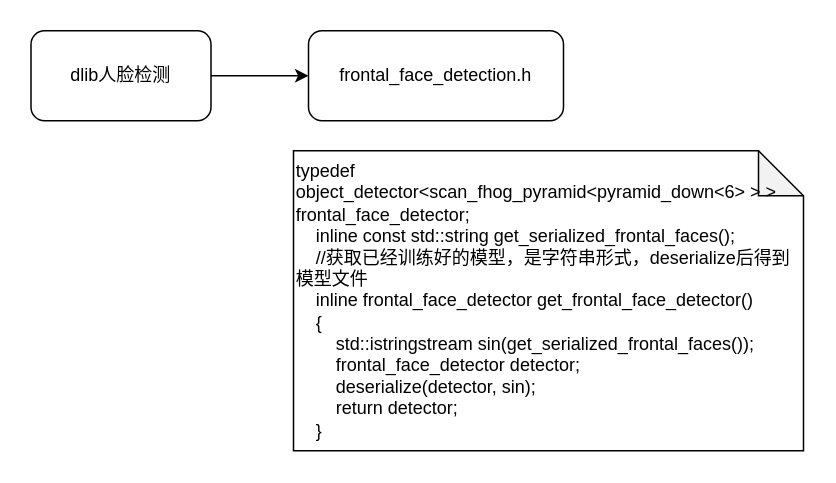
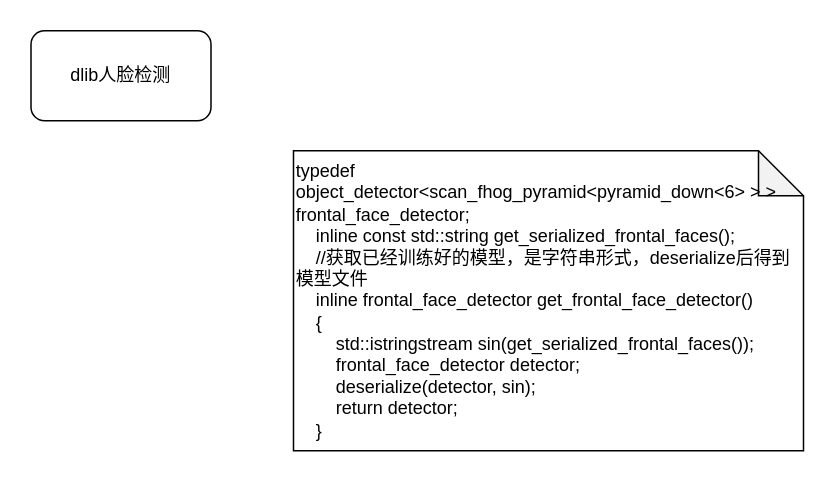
- <mxCell id="2" style="edgeStyle=orthogonalEdgeStyle;rounded=0;orthogonalLoop=1;jettySize=auto;html=1;exitX=1;exitY=0.5;exitDx=0;exitDy=0;entryX=0;entryY=0.5;entryDx=0;entryDy=0;" edge="1" parent="1" source="3" target="4"><mxGeometry relative="1" as="geometry" /></mxCell>
- <mxCell id="4" value="&lt;span style=&quot;text-align: left ; white-space: nowrap&quot;&gt;frontal_face_detection.h&lt;/span&gt;" style="rounded=1;whiteSpace=wrap;html=1;" vertex="1" parent="1"><mxGeometry x="205" y="20" width="170" height="60" as="geometry" /></mxCell>
